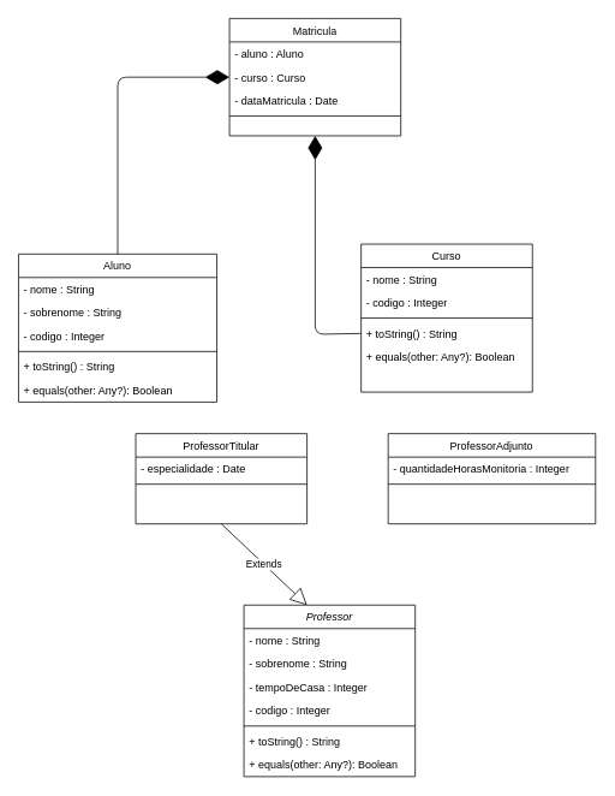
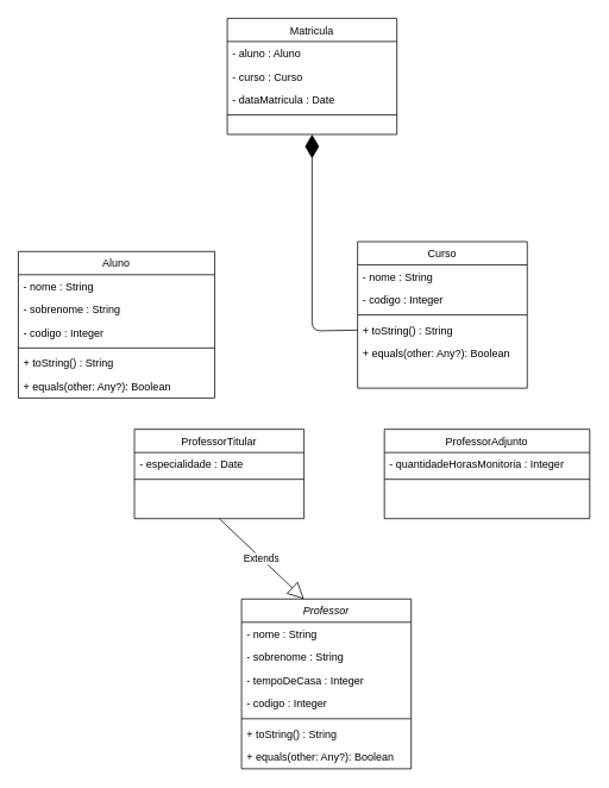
- <mxCell id="29" value="" style="endArrow=diamondThin;endFill=1;endSize=24;html=1;entryX=0;entryY=0.5;entryDx=0;entryDy=0;exitX=0.5;exitY=0;exitDx=0;exitDy=0;" edge="1" parent="1" source="22" target="19"><mxGeometry width="160" relative="1" as="geometry"><mxPoint x="340" y="360" as="sourcePoint" /><mxPoint x="500" y="360" as="targetPoint" /><Array as="points"><mxPoint x="130" y="85" /></Array></mxGeometry></mxCell>
